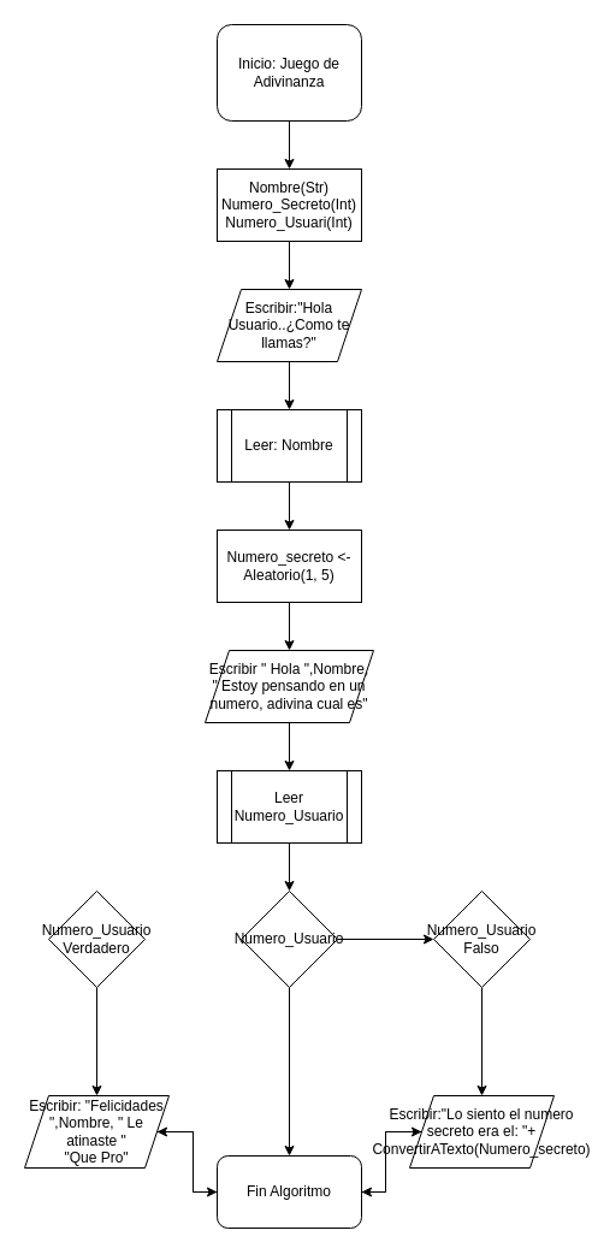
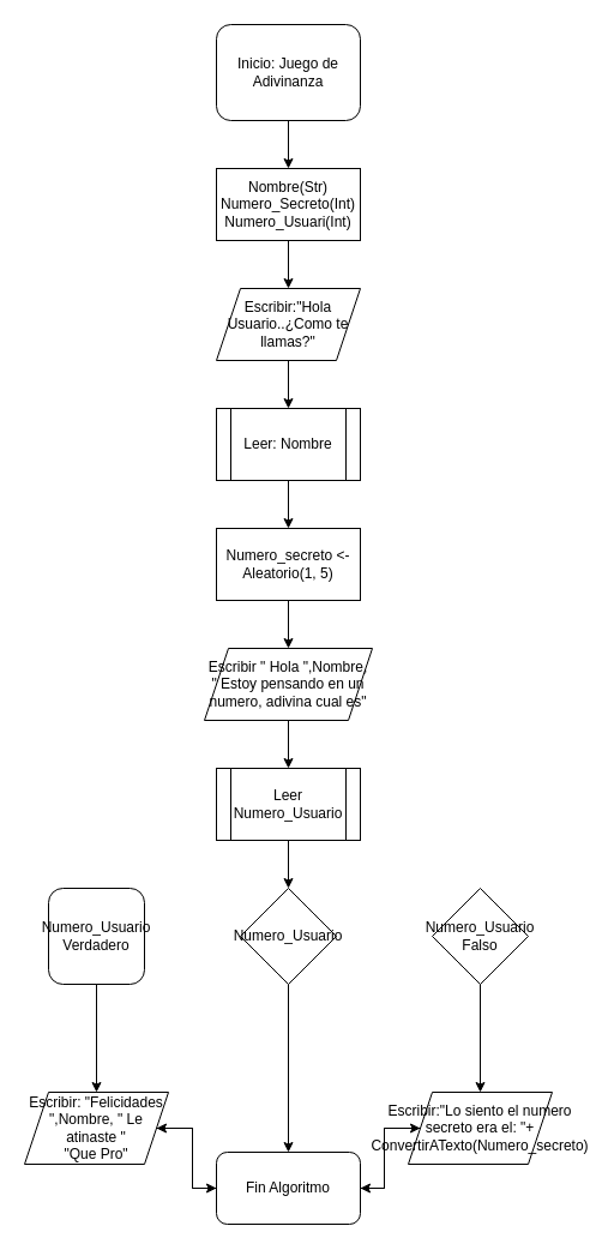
- <mxCell id="20" value="Numero_Usuario&lt;br&gt;Verdadero" style="rhombus;whiteSpace=wrap;html=1;" vertex="1" parent="1"><mxGeometry x="40" y="740" width="80" height="80" as="geometry" /></mxCell>
+ <mxCell id="20" value="Numero_Usuario&lt;br&gt;Verdadero" style="whiteSpace=wrap;html=1;rounded=1;" vertex="1" parent="1"><mxGeometry x="40" y="740" width="80" height="80" as="geometry" /></mxCell>
- <mxCell id="17" value="" style="edgeStyle=orthogonalEdgeStyle;rounded=0;orthogonalLoop=1;jettySize=auto;html=1;" edge="1" parent="1" source="18" target="22"><mxGeometry relative="1" as="geometry" /></mxCell>
